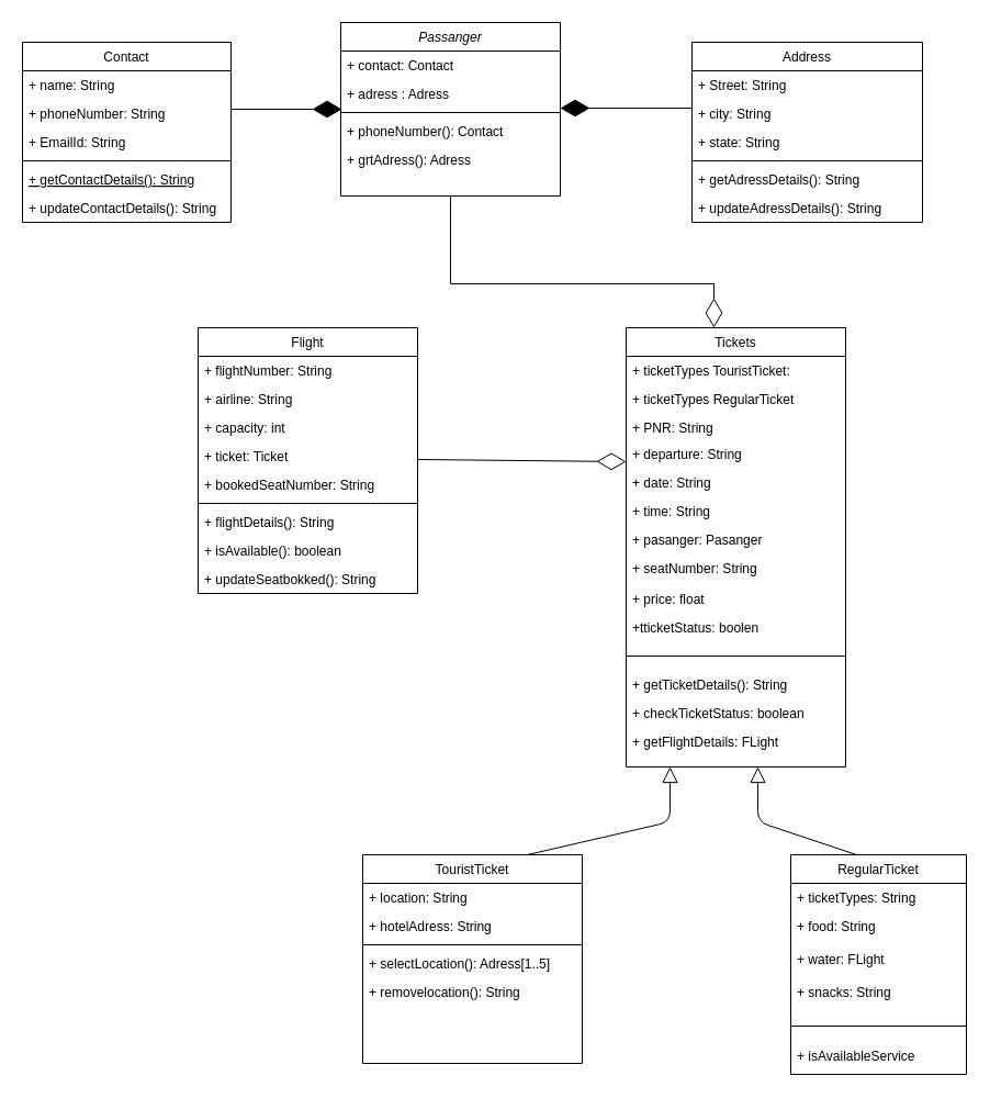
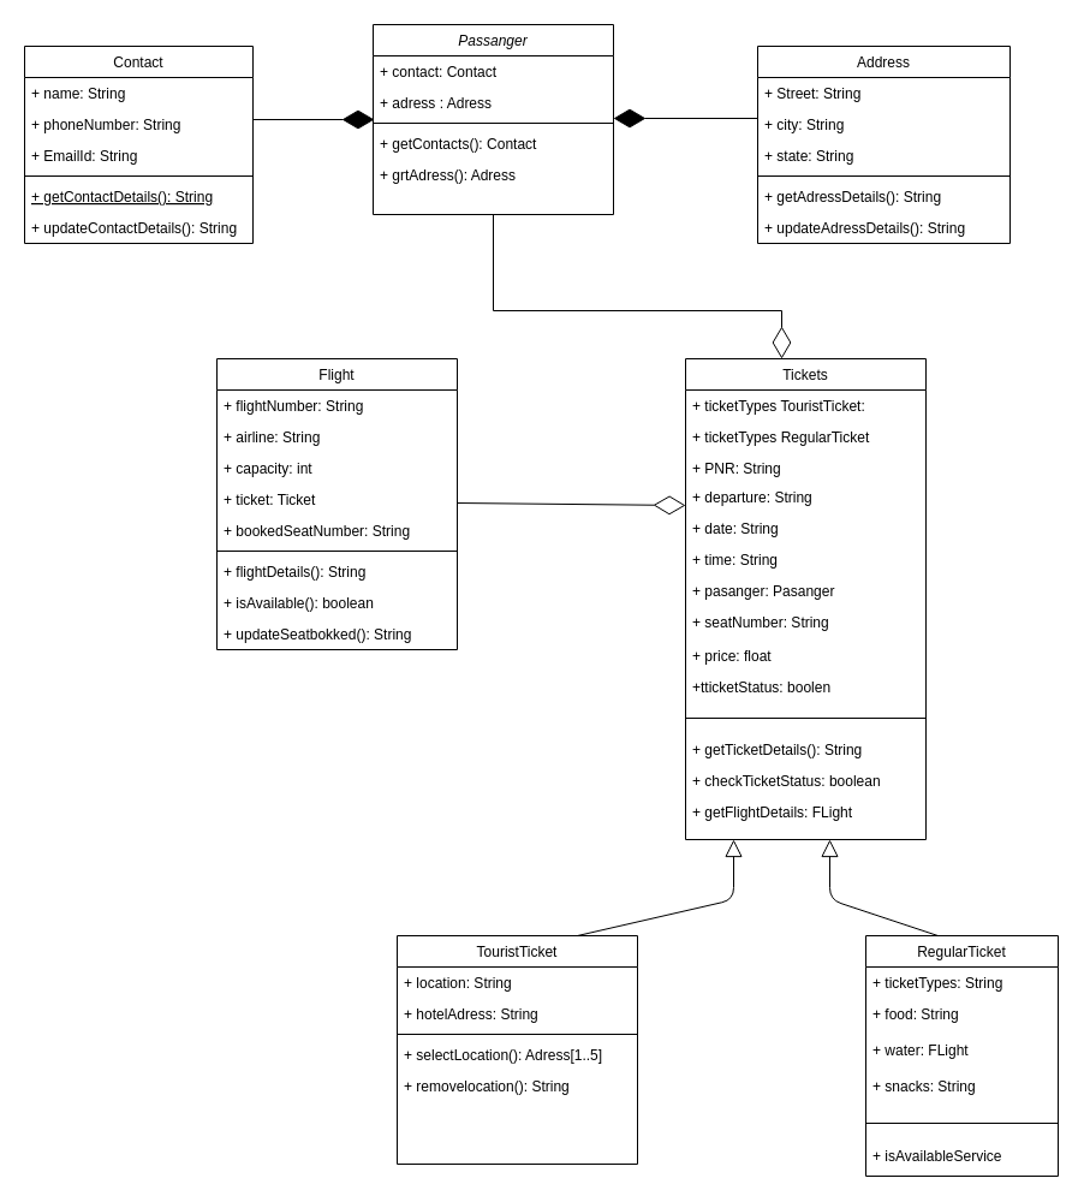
- <mxCell id="6" value="+ phoneNumber(): Contact" style="text;align=left;verticalAlign=top;spacingLeft=4;spacingRight=4;overflow=hidden;rotatable=0;points=[[0,0.5],[1,0.5]];portConstraint=eastwest;" parent="2" vertex="1"><mxGeometry y="86" width="200" height="26" as="geometry" /></mxCell>
+ <mxCell id="6" value="+ getContacts(): Contact" style="text;align=left;verticalAlign=top;spacingLeft=4;spacingRight=4;overflow=hidden;rotatable=0;points=[[0,0.5],[1,0.5]];portConstraint=eastwest;" parent="2" vertex="1"><mxGeometry y="86" width="200" height="26" as="geometry" /></mxCell>
